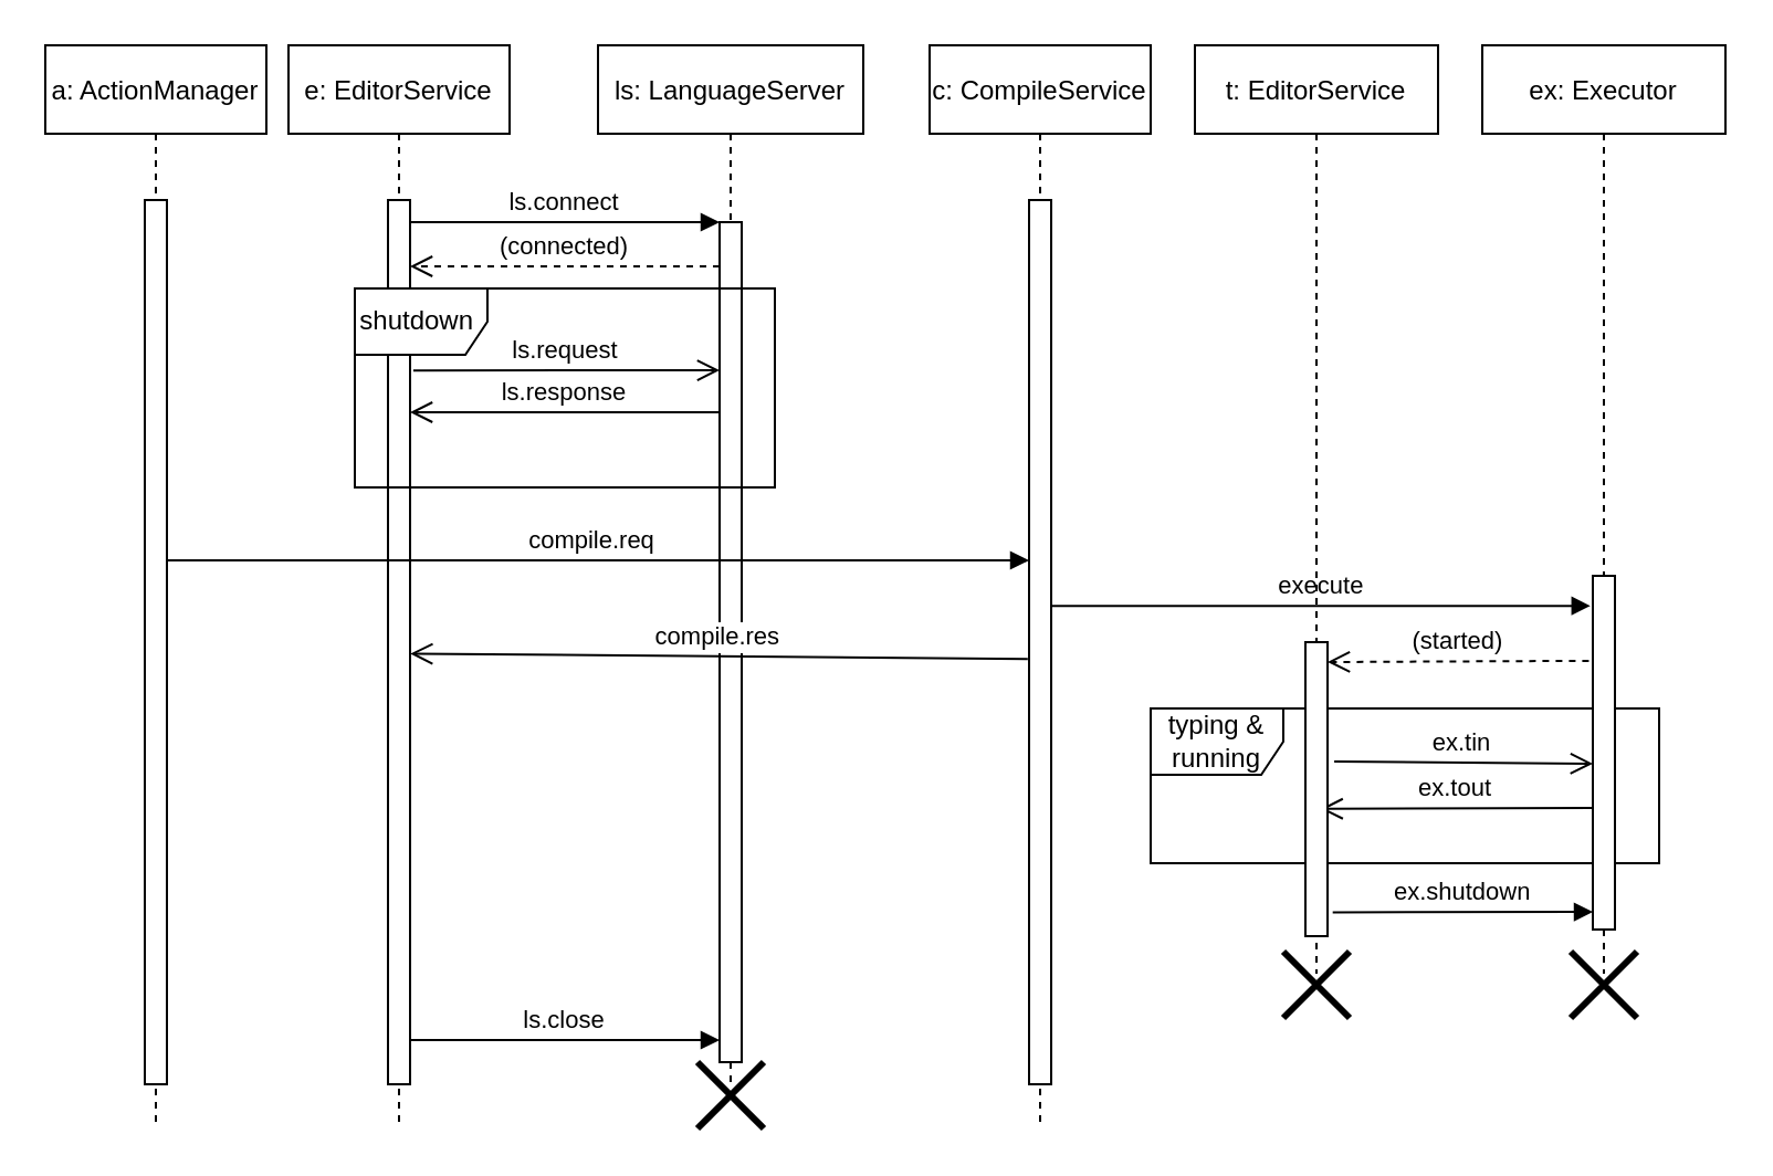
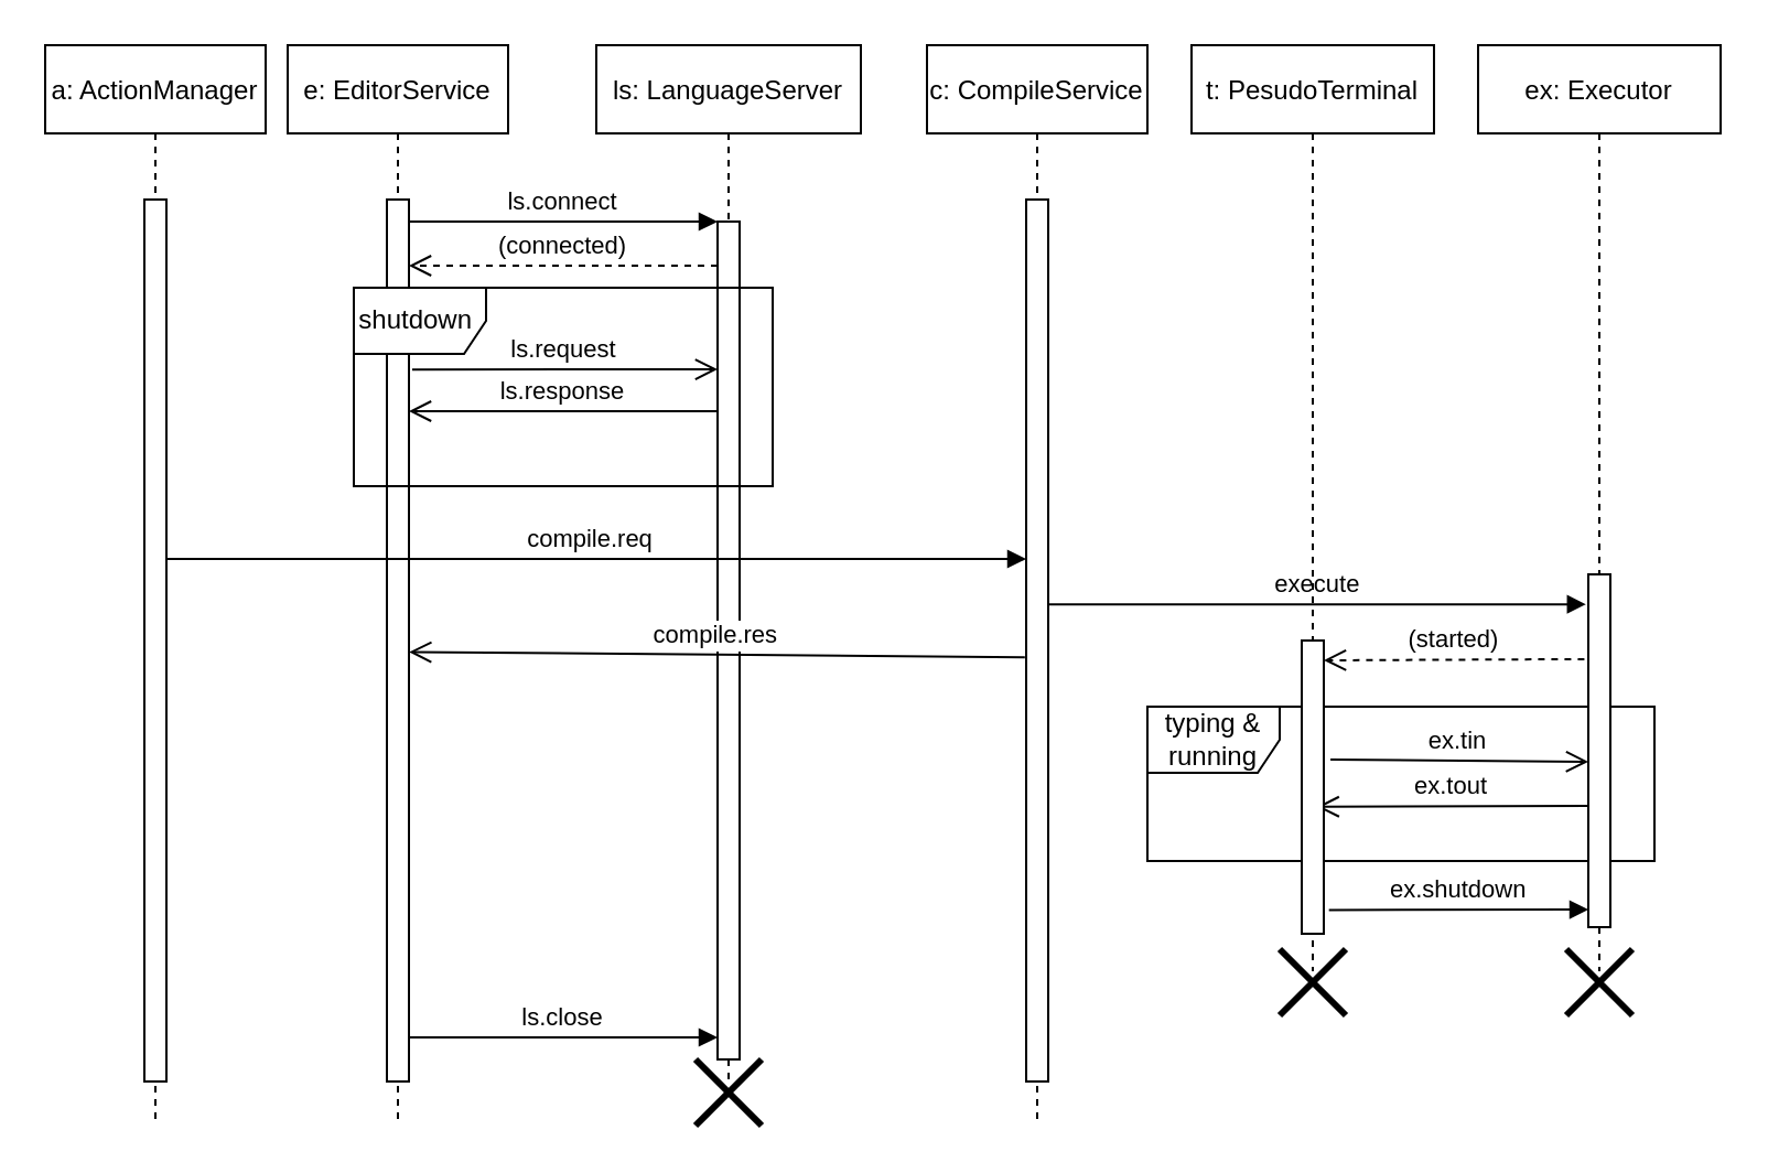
- <mxCell id="26" value="t: EditorService" style="shape=umlLifeline;perimeter=lifelinePerimeter;container=1;collapsible=0;recursiveResize=0;rounded=0;shadow=0;strokeWidth=1;" vertex="1" parent="1"><mxGeometry x="540" y="20" width="110" height="420" as="geometry" /></mxCell>
+ <mxCell id="26" value="t: PesudoTerminal" style="shape=umlLifeline;perimeter=lifelinePerimeter;container=1;collapsible=0;recursiveResize=0;rounded=0;shadow=0;strokeWidth=1;" vertex="1" parent="1"><mxGeometry x="540" y="20" width="110" height="420" as="geometry" /></mxCell>
